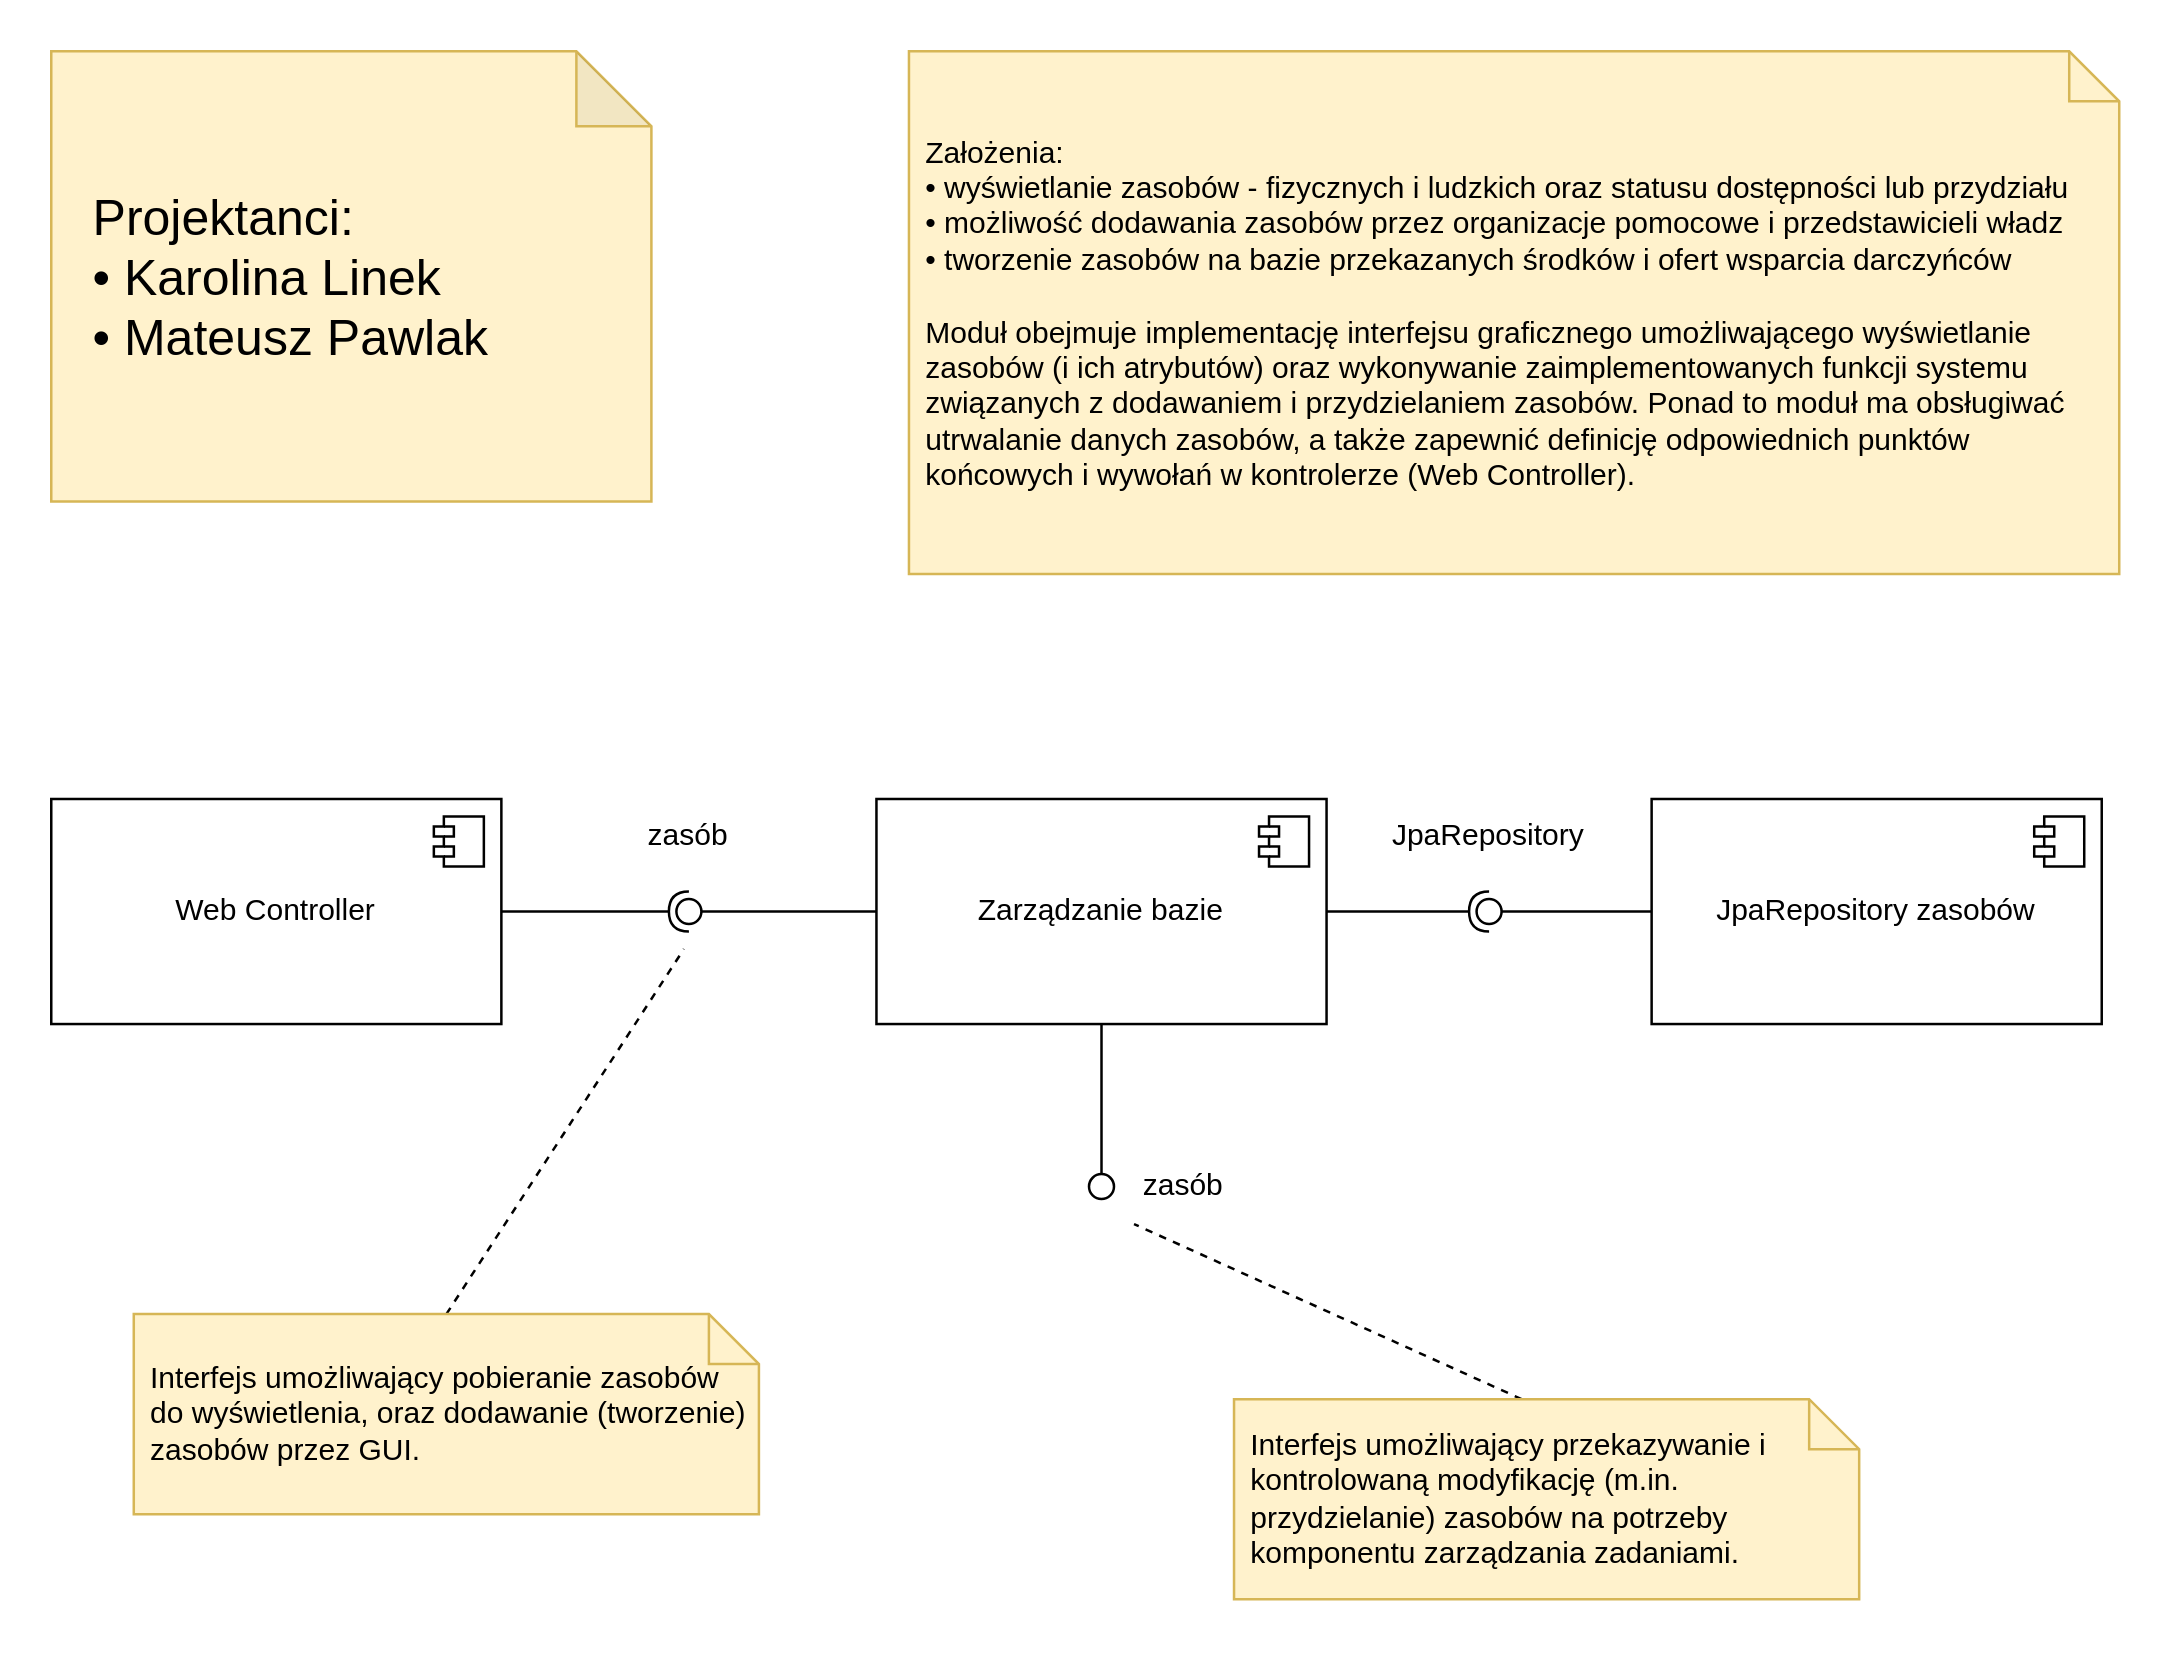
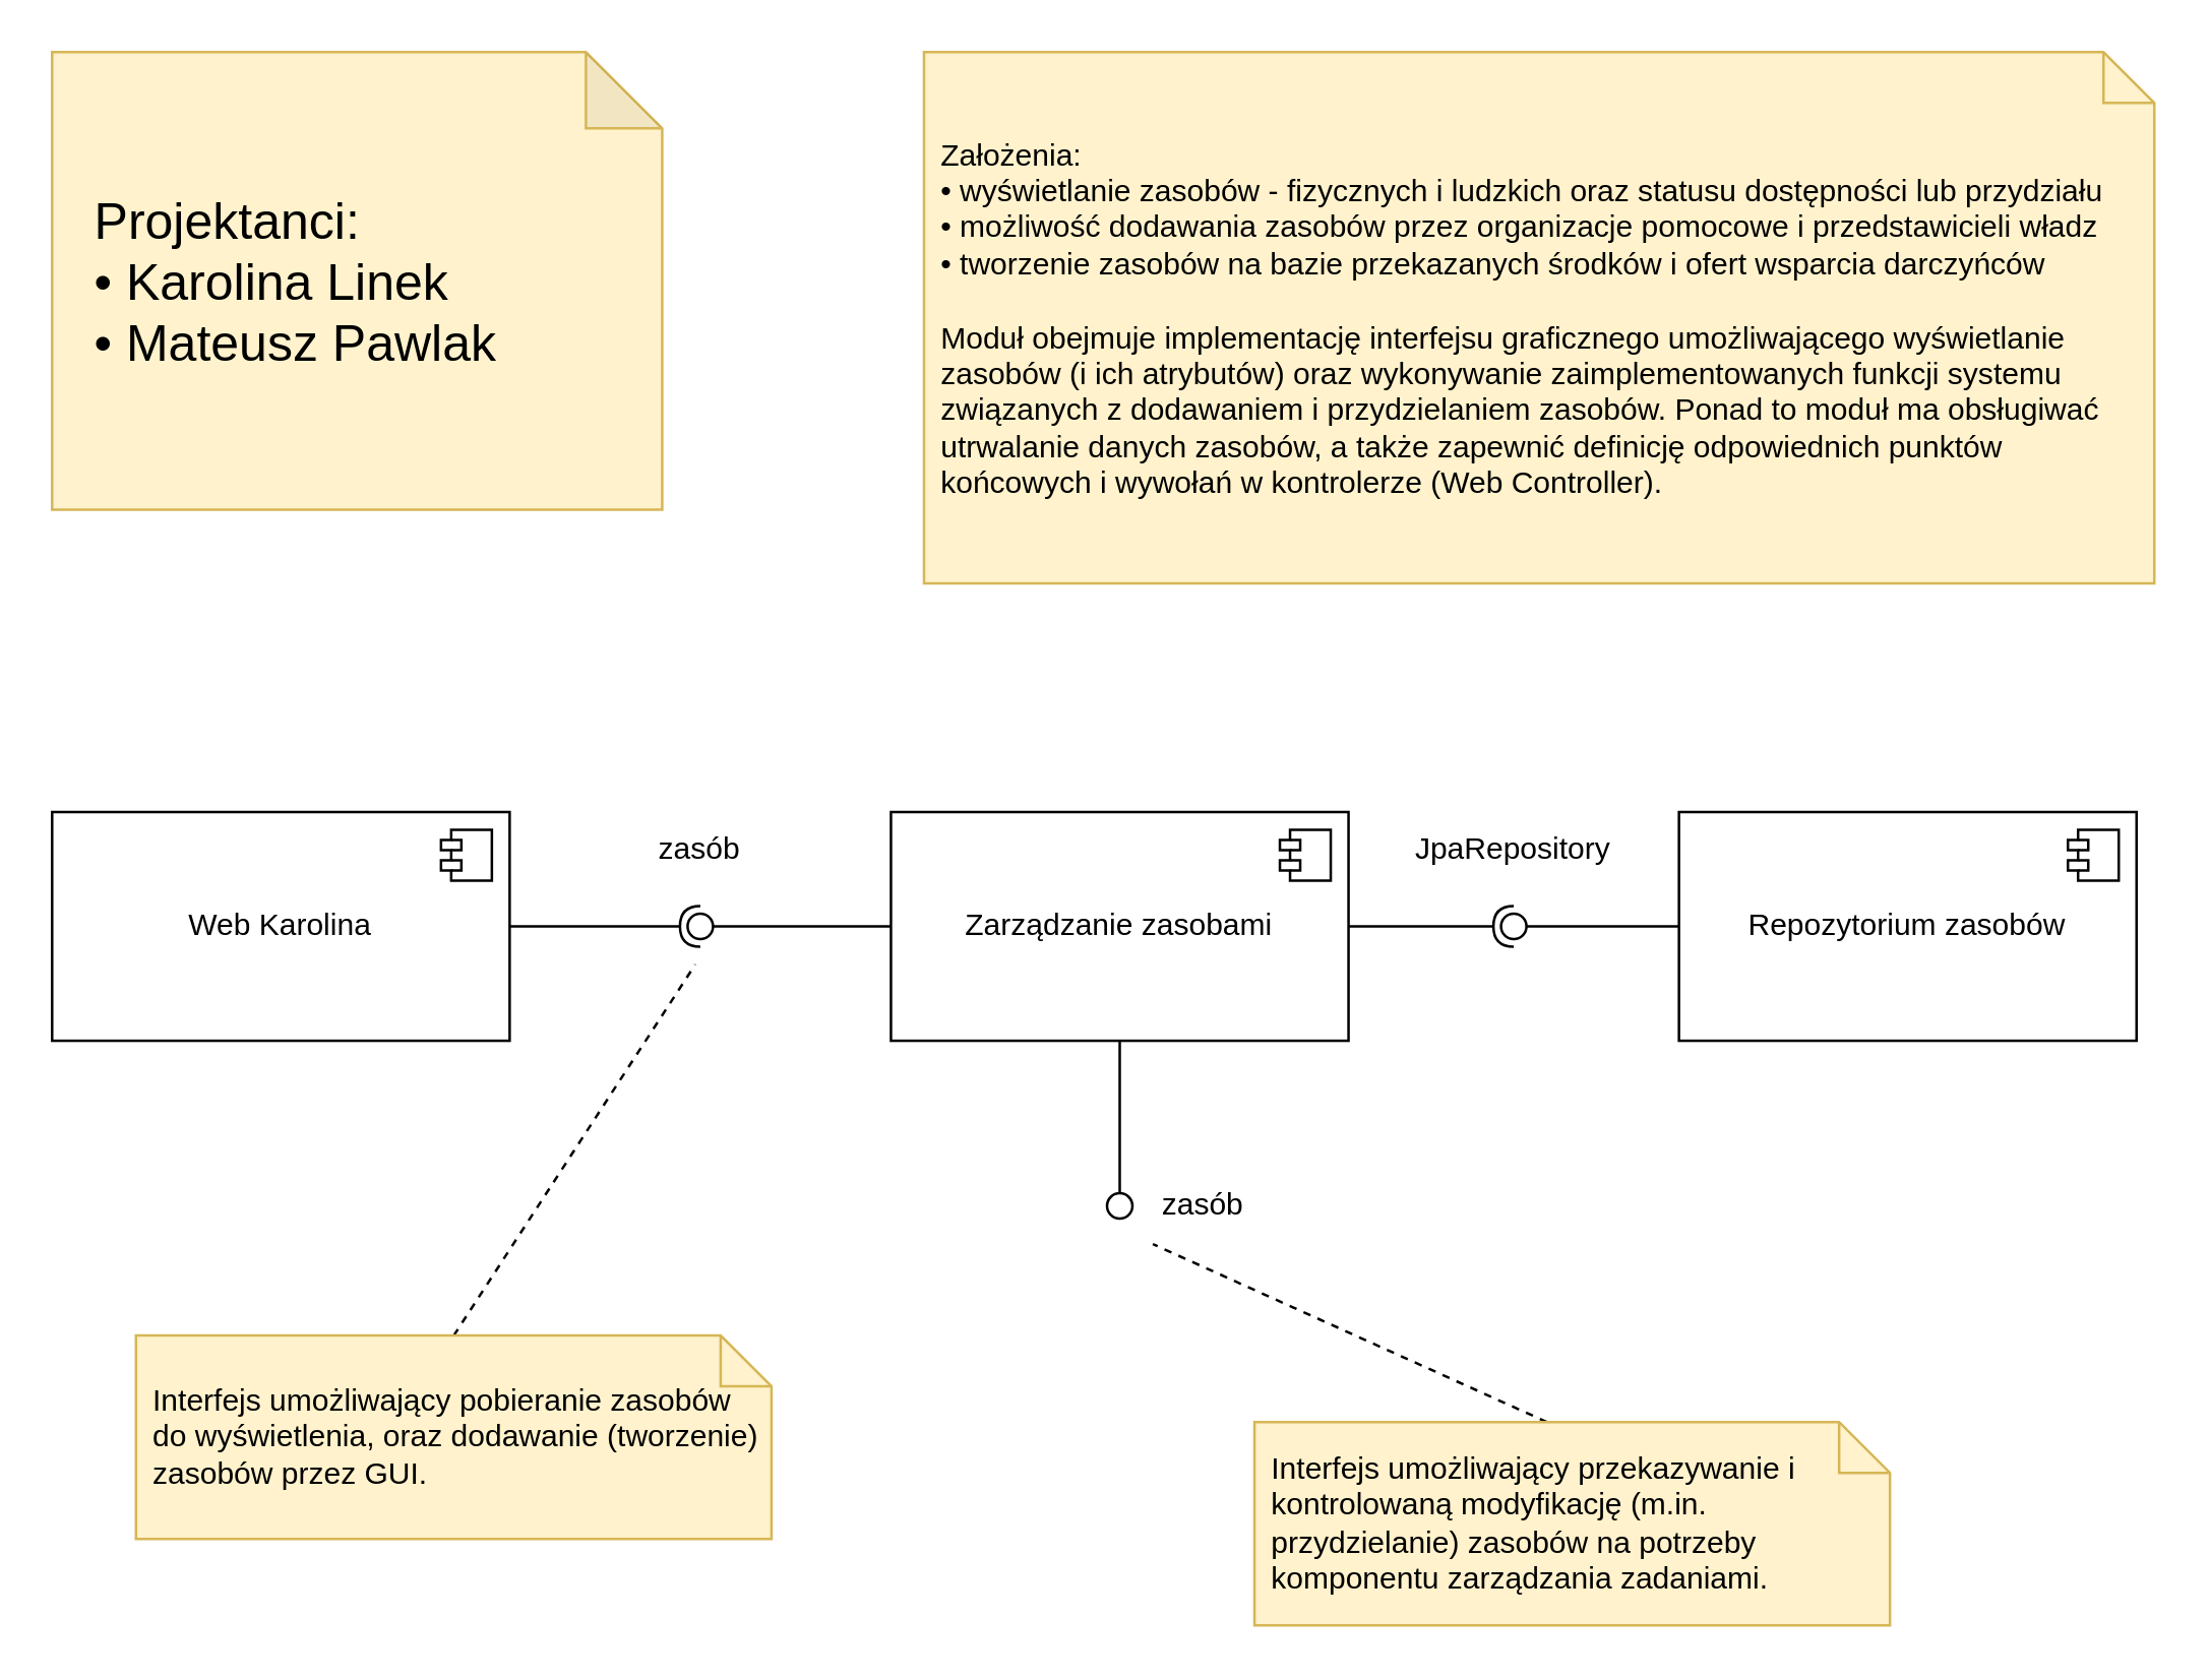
- <mxCell id="2" value="Web Controller" style="html=1;dropTarget=0;whiteSpace=wrap;" parent="1" vertex="1"><mxGeometry x="20" y="319" width="180" height="90" as="geometry" /></mxCell>
+ <mxCell id="2" value="Web Karolina" style="html=1;dropTarget=0;whiteSpace=wrap;" parent="1" vertex="1"><mxGeometry x="20" y="319" width="180" height="90" as="geometry" /></mxCell>
- <mxCell id="4" value="Zarządzanie bazie" style="html=1;dropTarget=0;whiteSpace=wrap;" parent="1" vertex="1"><mxGeometry x="350" y="319" width="180" height="90" as="geometry" /></mxCell>
+ <mxCell id="4" value="Zarządzanie zasobami" style="html=1;dropTarget=0;whiteSpace=wrap;" parent="1" vertex="1"><mxGeometry x="350" y="319" width="180" height="90" as="geometry" /></mxCell>
- <mxCell id="9" value="JpaRepository zasobów" style="html=1;dropTarget=0;whiteSpace=wrap;" parent="1" vertex="1"><mxGeometry x="660" y="319" width="180" height="90" as="geometry" /></mxCell>
+ <mxCell id="9" value="Repozytorium zasobów" style="html=1;dropTarget=0;whiteSpace=wrap;" parent="1" vertex="1"><mxGeometry x="660" y="319" width="180" height="90" as="geometry" /></mxCell>
